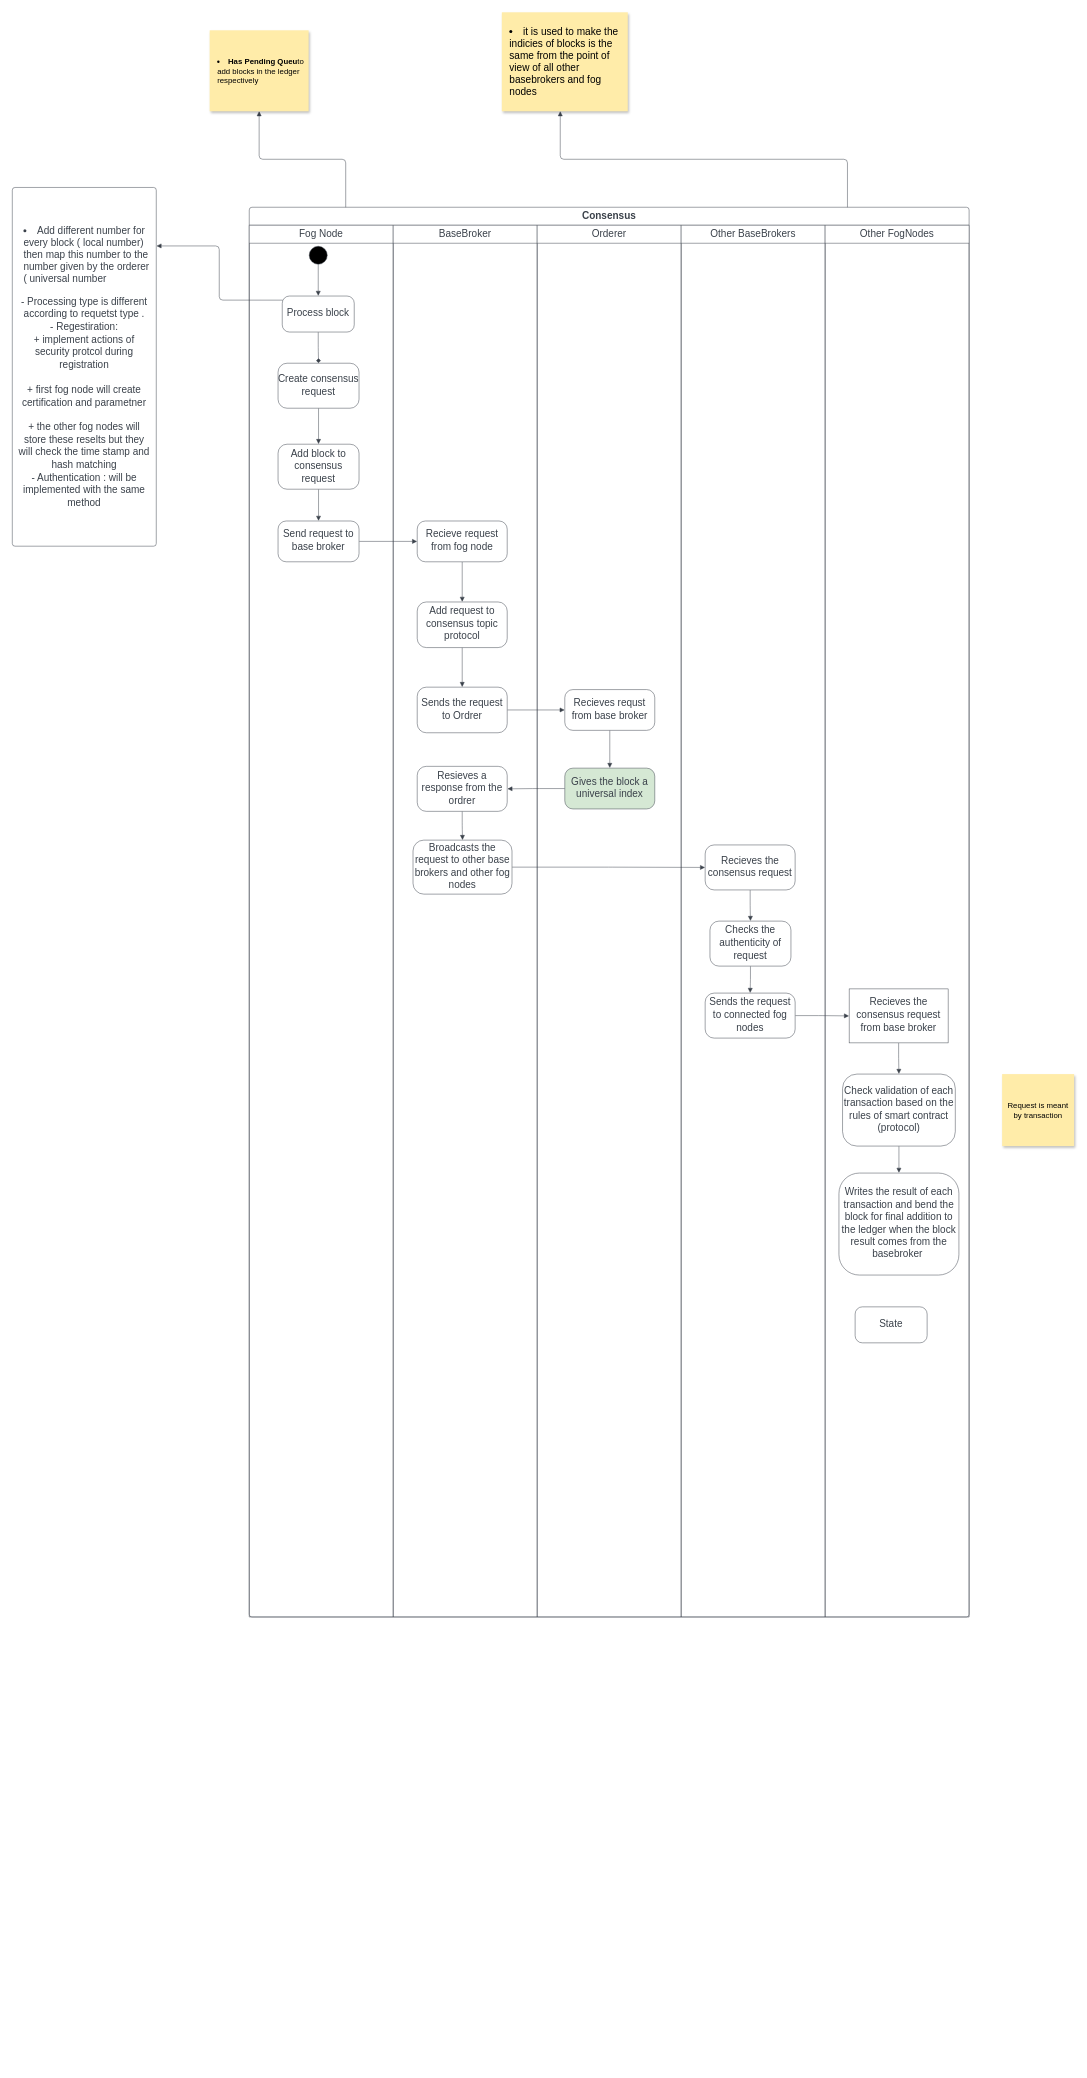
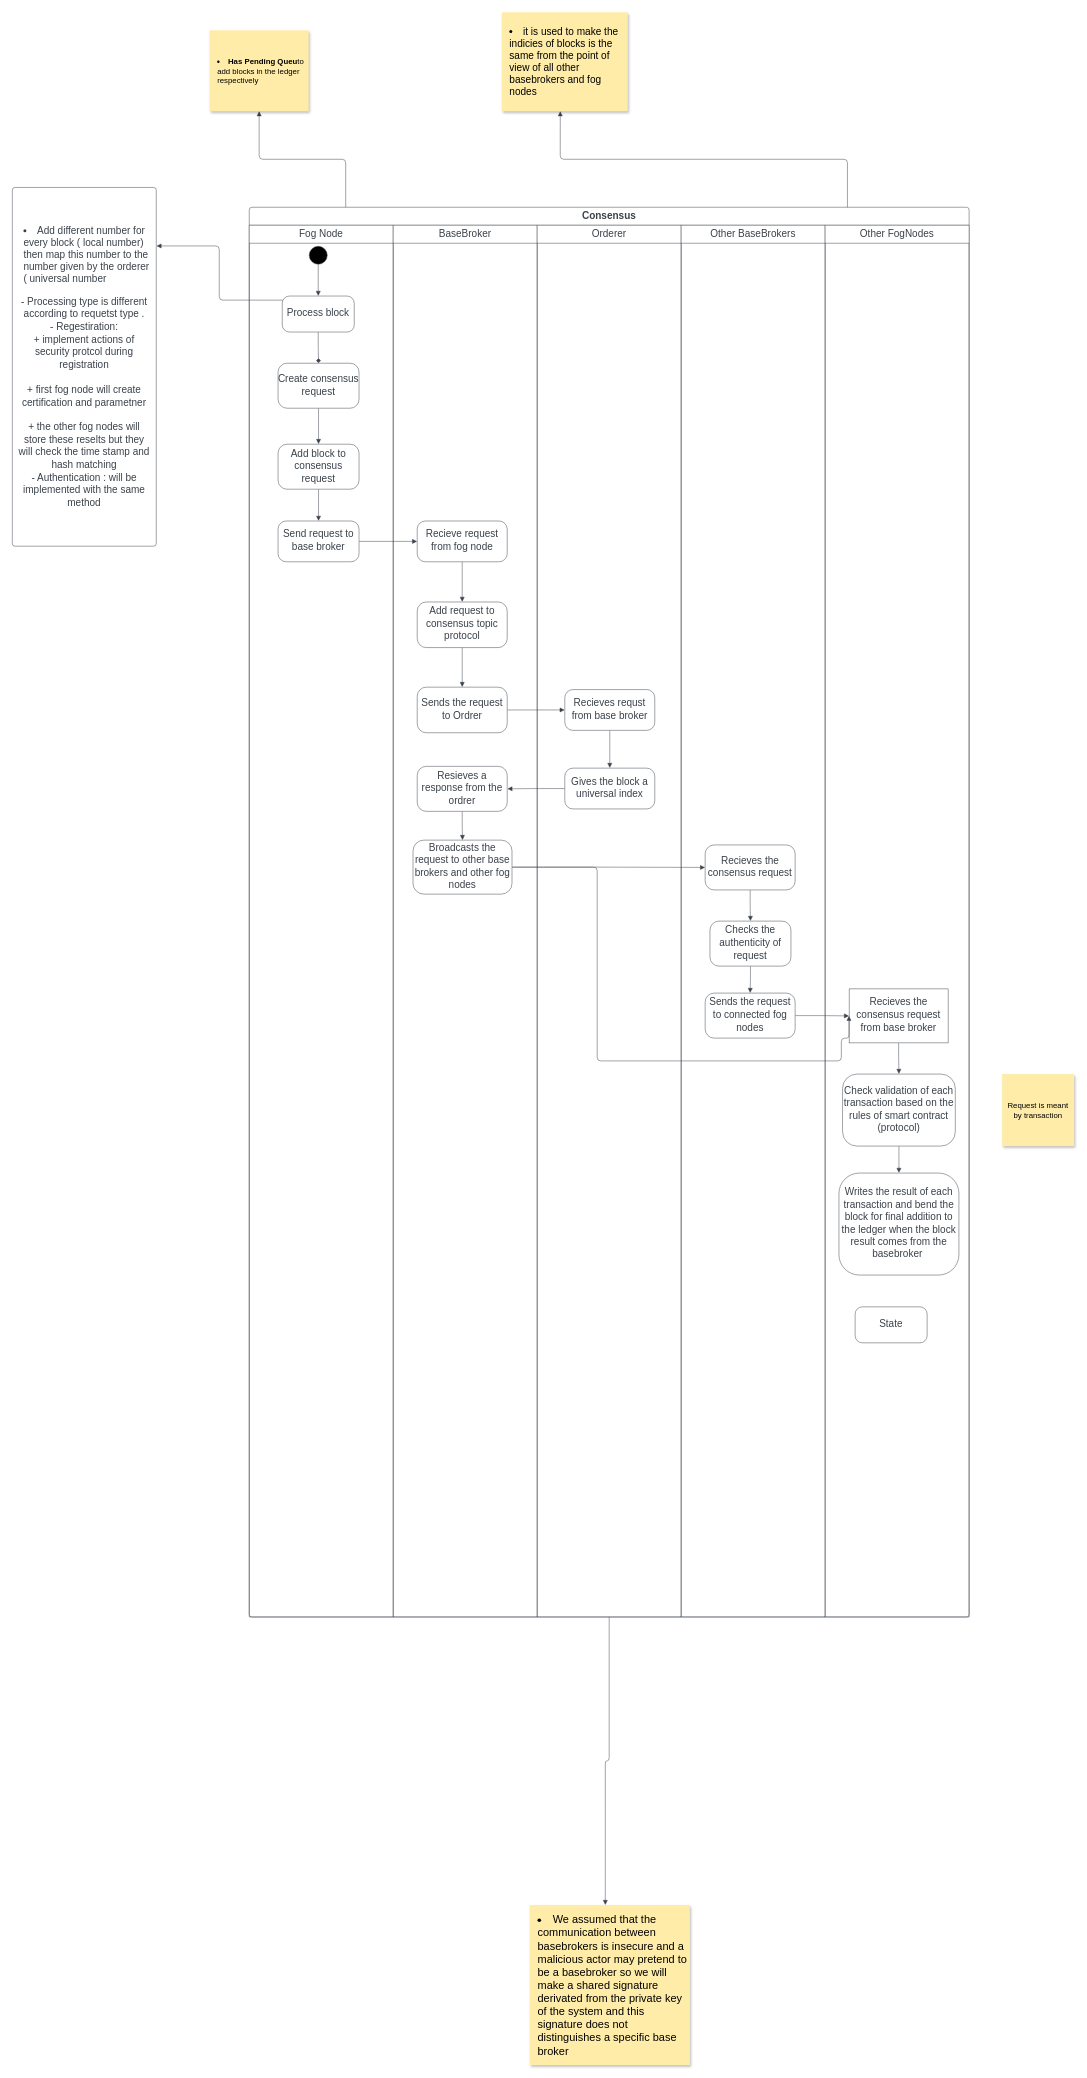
- <mxCell id="31" value="&lt;div style=&quot;display: flex; justify-content: center; text-align: center; align-items: baseline; font-size: 0; line-height: 1.25;margin-top: -2px;&quot;&gt;&lt;span&gt;&lt;span style=&quot;font-size:16.7px;color:#3a414a;&quot;&gt;Gives the block a universal index&lt;/span&gt;&lt;/span&gt;&lt;/div&gt;" style="rounded=1;arcSize=20;whiteSpace=wrap;overflow=block;blockSpacing=1;html=1;fontSize=13;spacing=0;strokeColor=#3a414a;strokeOpacity=100;strokeWidth=0.8;fillColor=#d5e8d4;" parent="1" vertex="1"><mxGeometry x="941" y="1280" width="150" height="68" as="geometry" /></mxCell>
+ <mxCell id="31" value="&lt;div style=&quot;display: flex; justify-content: center; text-align: center; align-items: baseline; font-size: 0; line-height: 1.25;margin-top: -2px;&quot;&gt;&lt;span&gt;&lt;span style=&quot;font-size:16.7px;color:#3a414a;&quot;&gt;Gives the block a universal index&lt;/span&gt;&lt;/span&gt;&lt;/div&gt;" style="rounded=1;arcSize=20;whiteSpace=wrap;overflow=block;blockSpacing=1;html=1;fontSize=13;spacing=0;strokeColor=#3a414a;strokeOpacity=100;strokeWidth=0.8;" parent="1" vertex="1"><mxGeometry x="941" y="1280" width="150" height="68" as="geometry" /></mxCell>
+ <mxCell id="52" value="" style="html=1;jettySize=18;whiteSpace=wrap;overflow=block;blockSpacing=1;fontSize=13;strokeColor=#3a414a;strokeOpacity=100;strokeWidth=0.8;rounded=1;arcSize=12;edgeStyle=orthogonalEdgeStyle;startArrow=none;endArrow=block;endFill=1;exitX=1.002;exitY=0.5;exitPerimeter=0;entryX=-0.002;entryY=0.5;entryPerimeter=0;" parent="1" source="35" target="44" edge="1"><mxGeometry width="100" height="100" relative="1" as="geometry"><Array as="points"><mxPoint x="995" y="1445" /><mxPoint x="995" y="1768" /><mxPoint x="1402" y="1768" /><mxPoint x="1402" y="1730" /></Array></mxGeometry></mxCell>
+ <mxCell id="20" value="" style="html=1;jettySize=18;whiteSpace=wrap;overflow=block;blockSpacing=1;fontSize=13;strokeColor=#3a414a;strokeOpacity=100;strokeWidth=0.8;rounded=1;arcSize=12;edgeStyle=orthogonalEdgeStyle;startArrow=none;endArrow=block;endFill=1;exitX=0.5;exitY=1;exitPerimeter=0;entryX=0.472;entryY=0;entryPerimeter=0;" parent="1" source="2" target="48" edge="1"><mxGeometry width="100" height="100" relative="1" as="geometry"><Array as="points" /></mxGeometry></mxCell>
+ <mxCell id="48" value="&lt;ul style=&quot;margin: 0px; padding-left: 10px;list-style-position: inside; list-style-type:disc&quot;&gt;&lt;li style=&quot;text-align:left;font-size:18.3px;&quot;&gt;&lt;span style=&quot;margin-left: 0px;margin-top: -2px;&quot;&gt;&lt;span style=&quot;font-size:18.3px;&quot;&gt;We assumed that the communication between basebrokers is insecure and a malicious actor may pretend to be a basebroker so we will make a shared signature derivated from the private key of the system and this signature does not distinguishes a specific base broker&lt;/span&gt;&lt;/span&gt;&lt;/li&gt;&lt;/ul&gt;" style="html=1;overflow=block;blockSpacing=1;whiteSpace=wrap;shadow=1;fontSize=13;spacing=3.8;strokeColor=none;fillColor=#FFECA9;strokeWidth=0;" parent="1" vertex="1"><mxGeometry x="882.5" y="3175" width="267" height="267" as="geometry" /></mxCell>
